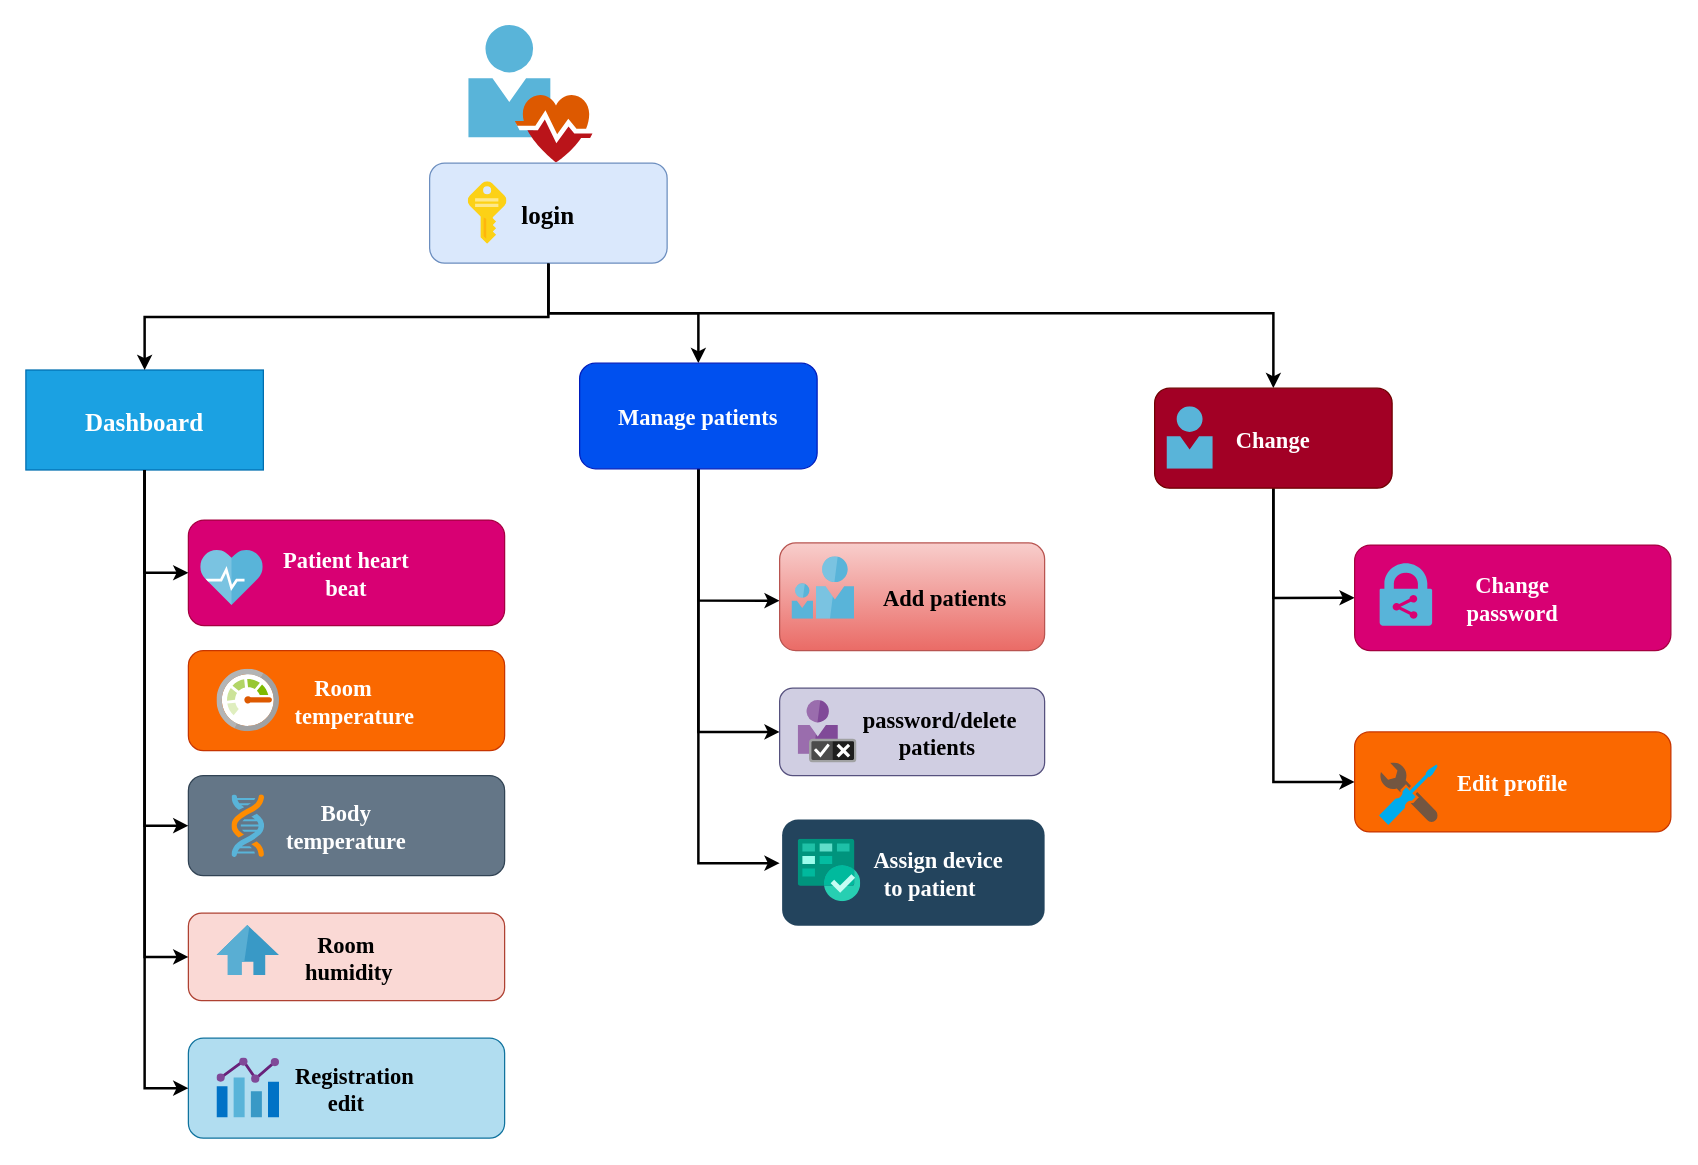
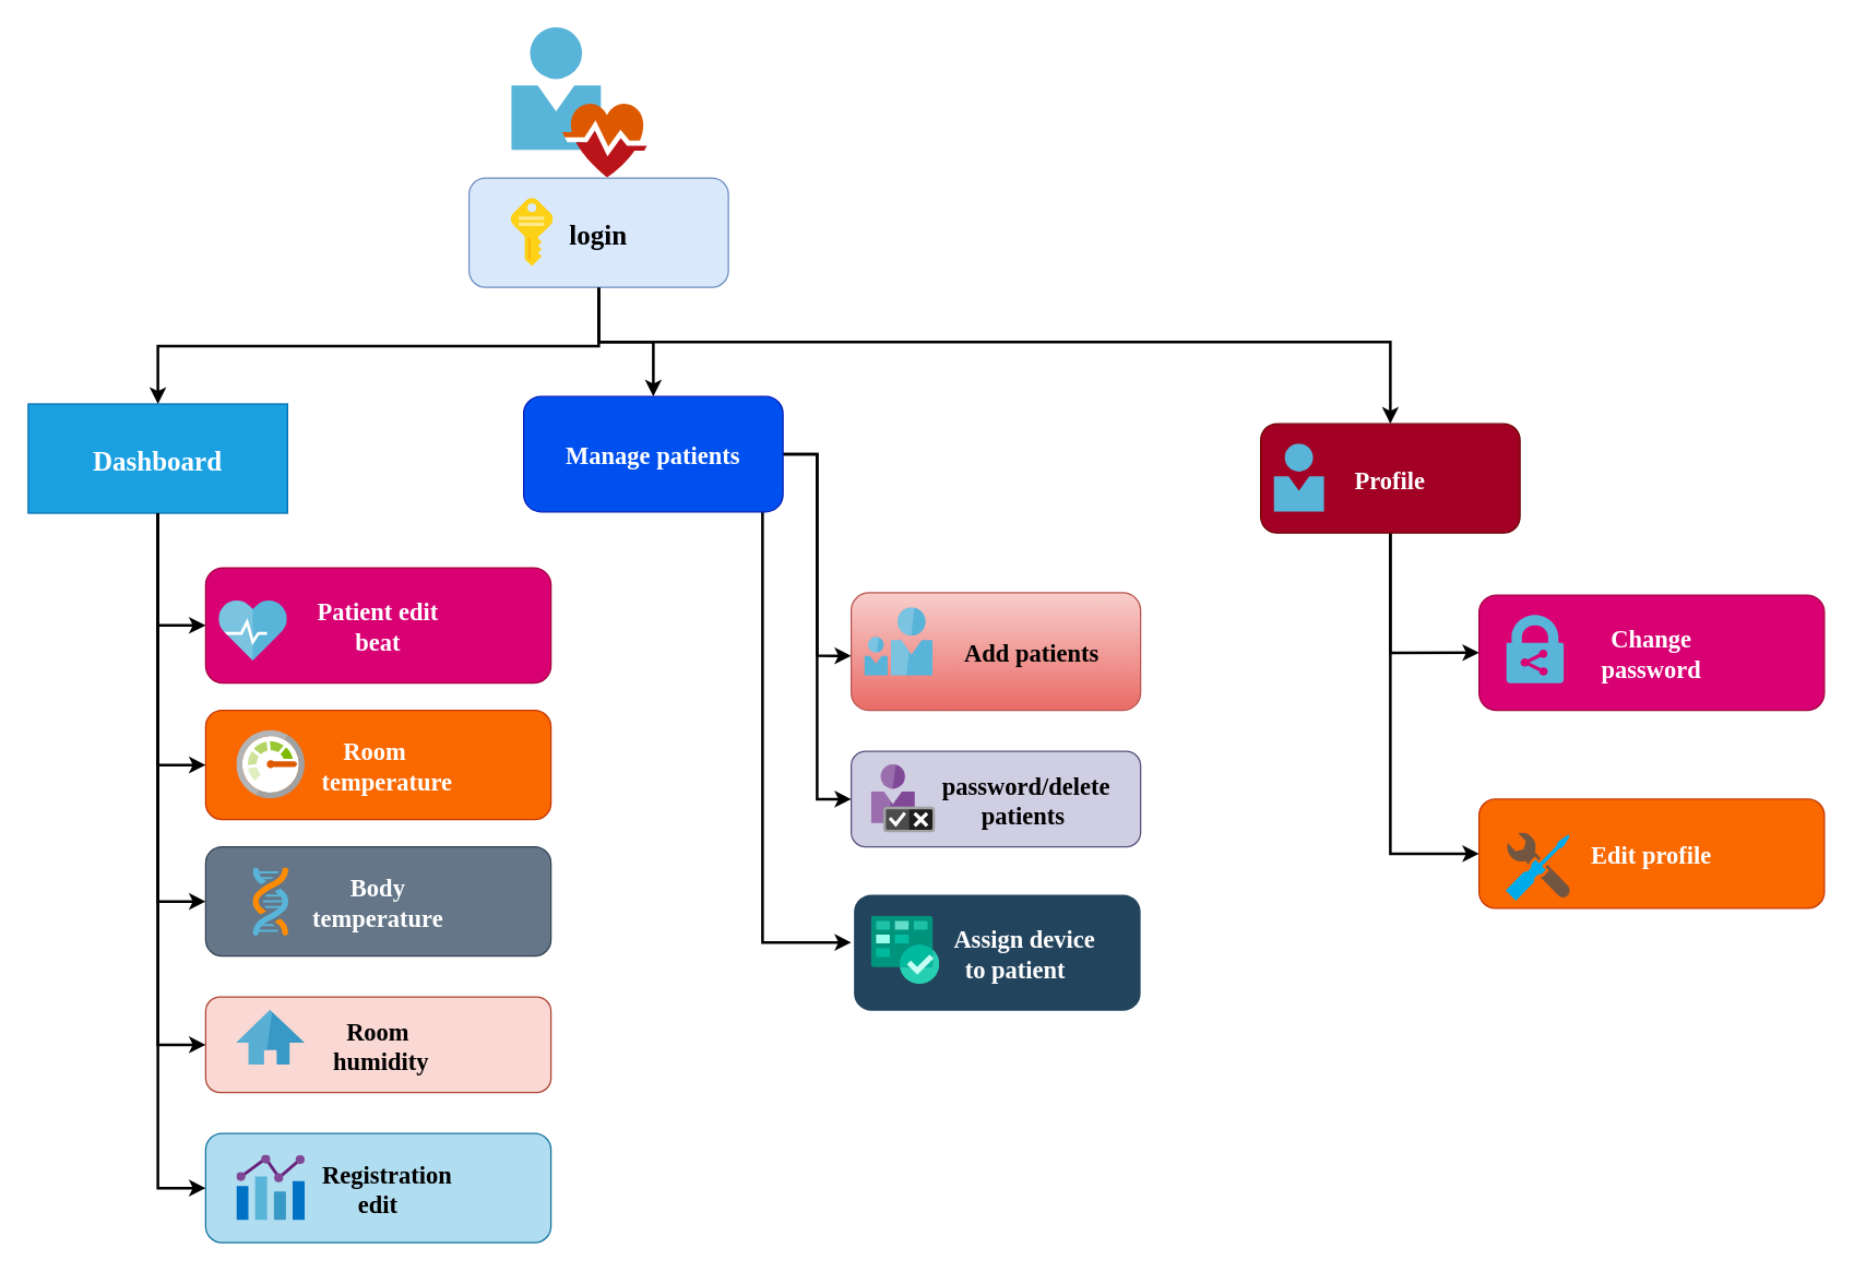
- <mxCell id="8" value="Manage patients" style="rounded=1;fillColor=#0050ef;strokeColor=#001DBC;fontColor=#ffffff;fontStyle=1;fontFamily=Tahoma;fontSize=18;" parent="1" vertex="1"><mxGeometry x="463" y="290" width="190" height="84.5" as="geometry" /></mxCell>
+ <mxCell id="8" value="Manage patients" style="rounded=1;fillColor=#0050ef;strokeColor=#001DBC;fontColor=#ffffff;fontStyle=1;fontFamily=Tahoma;fontSize=18;" parent="1" vertex="1"><mxGeometry x="383" y="290" width="190" height="84.5" as="geometry" /></mxCell>
- <mxCell id="36" value="Change" style="rounded=1;fillColor=#a20025;strokeColor=#6F0000;fontStyle=1;fontFamily=Tahoma;fontSize=18;fontColor=#ffffff;" parent="1" vertex="1"><mxGeometry x="923" y="310" width="190" height="80" as="geometry" /></mxCell>
+ <mxCell id="36" value="Profile" style="rounded=1;fillColor=#a20025;strokeColor=#6F0000;fontStyle=1;fontFamily=Tahoma;fontSize=18;fontColor=#ffffff;" parent="1" vertex="1"><mxGeometry x="923" y="310" width="190" height="80" as="geometry" /></mxCell>
- <mxCell id="10" value="Patient heart&#10;beat" style="rounded=1;fillColor=#d80073;strokeColor=#A50040;fontColor=#ffffff;fontStyle=1;fontFamily=Tahoma;fontSize=18;align=center;" parent="1" vertex="1"><mxGeometry x="150" y="415.5" width="253" height="84.5" as="geometry" /></mxCell>
+ <mxCell id="10" value="Patient edit&#10;beat" style="rounded=1;fillColor=#d80073;strokeColor=#A50040;fontColor=#ffffff;fontStyle=1;fontFamily=Tahoma;fontSize=18;align=center;" parent="1" vertex="1"><mxGeometry x="150" y="415.5" width="253" height="84.5" as="geometry" /></mxCell>
+ <mxCell id="20" value="" style="edgeStyle=elbowEdgeStyle;elbow=horizontal;strokeWidth=2;rounded=0" parent="1" source="9" target="11" edge="1"><mxGeometry x="-23" y="135.5" width="100" height="100" as="geometry"><mxPoint x="-110" y="195.5" as="sourcePoint" /><mxPoint x="-10" y="95.5" as="targetPoint" /><Array as="points"><mxPoint x="115" y="435.5" /></Array></mxGeometry></mxCell>
